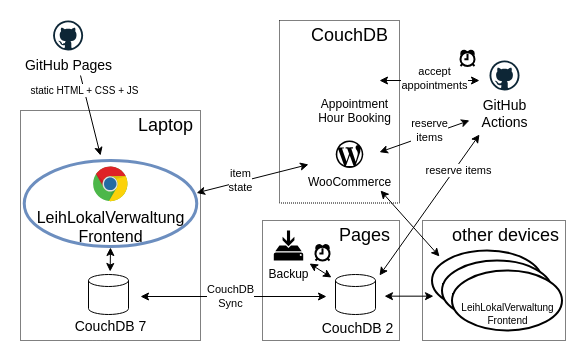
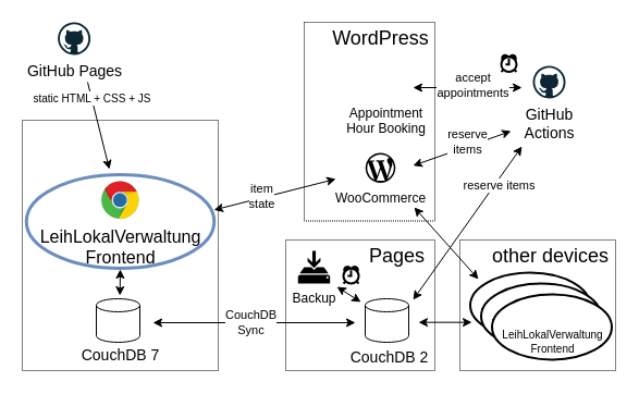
- <mxCell id="26" value="CouchDB" style="text;html=1;align=center;verticalAlign=middle;resizable=0;points=[];autosize=1;fontSize=18;fontColor=#000000;" vertex="1" parent="23"><mxGeometry x="57" width="100" height="30" as="geometry" /></mxCell>
+ <mxCell id="26" value="WordPress" style="text;html=1;align=center;verticalAlign=middle;resizable=0;points=[];autosize=1;fontSize=18;fontColor=#000000;" vertex="1" parent="23"><mxGeometry x="57" width="100" height="30" as="geometry" /></mxCell>
- <mxCell id="12" value="Laptop" style="text;html=1;align=center;verticalAlign=middle;resizable=0;points=[];autosize=1;fontSize=18;fontColor=#000000;" parent="1" vertex="1"><mxGeometry x="130" y="110" width="70" height="30" as="geometry" /></mxCell>
